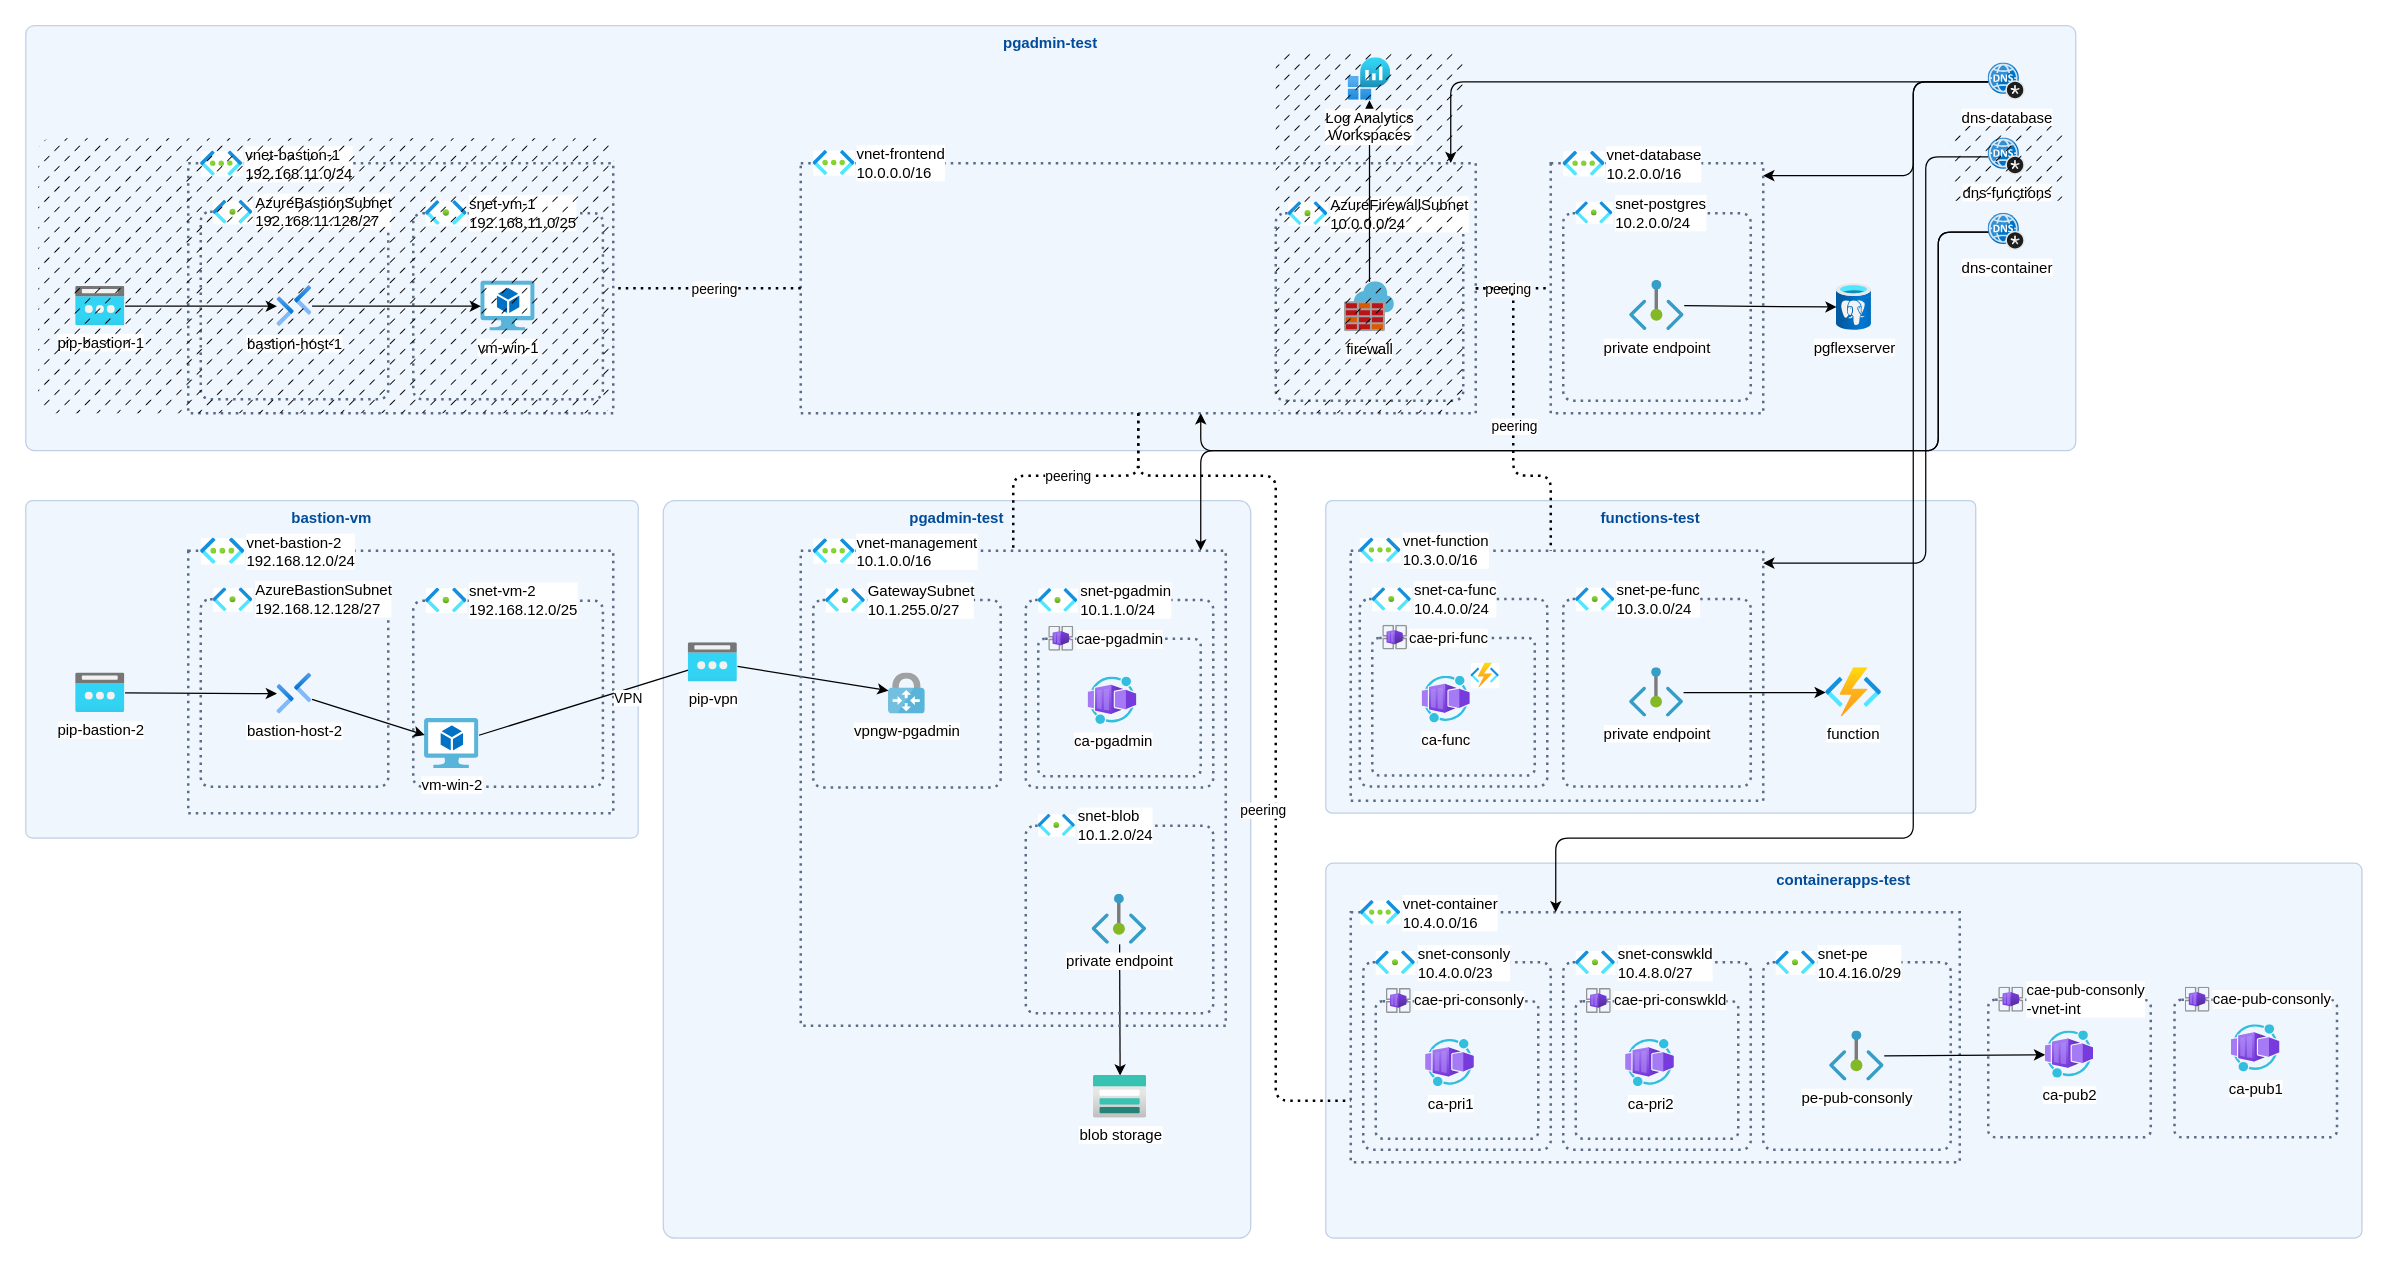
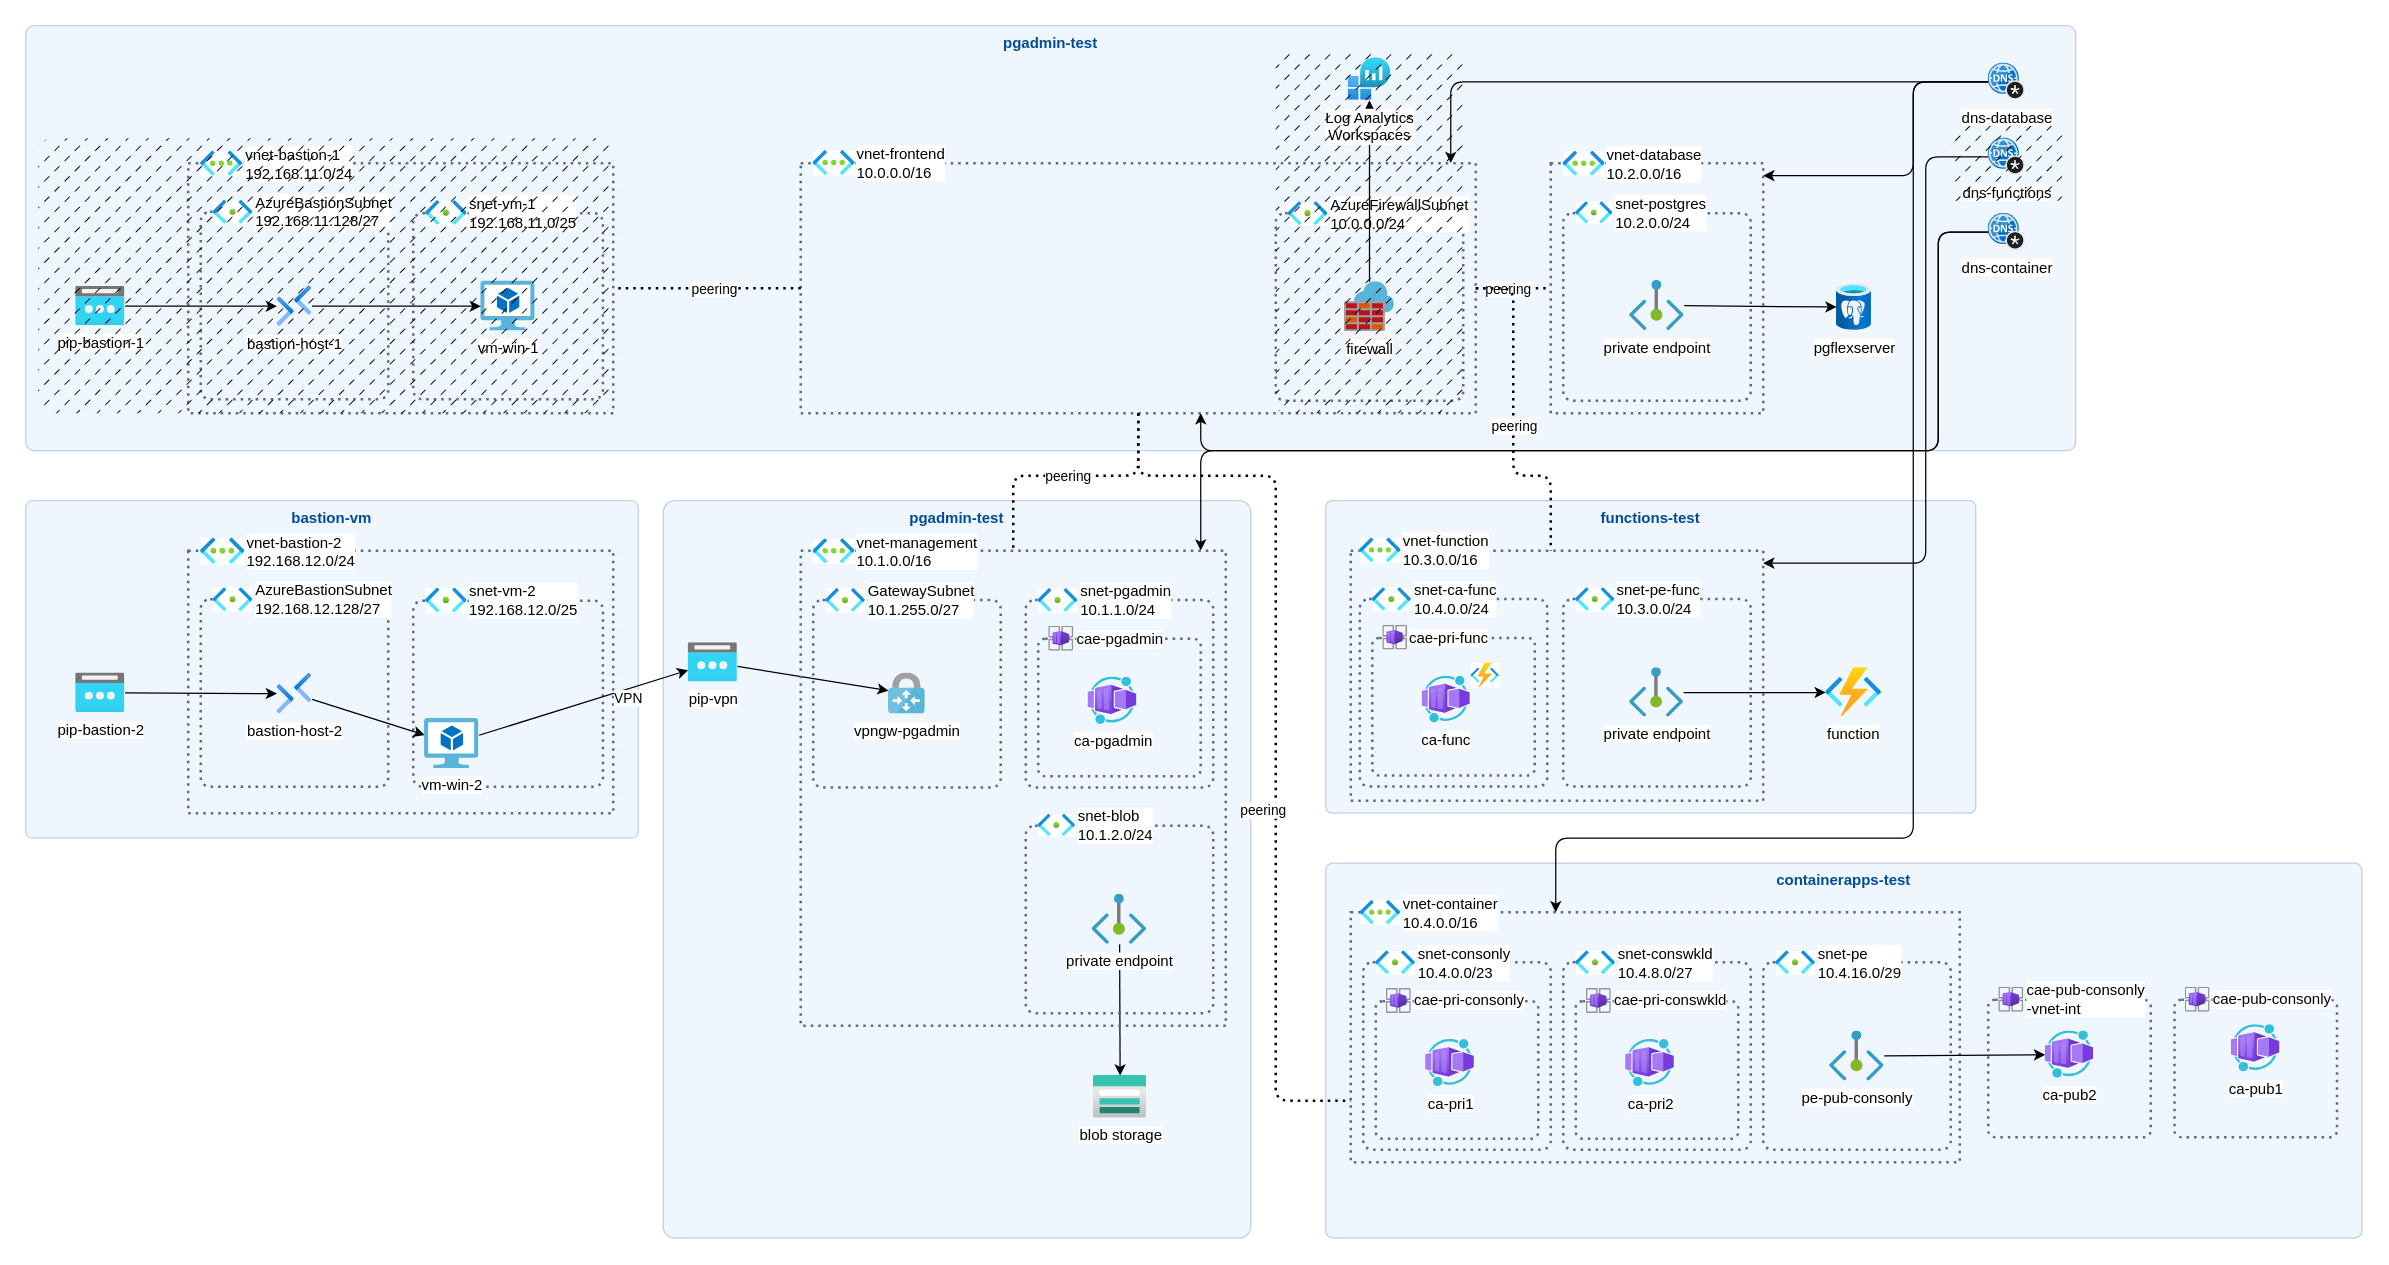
- <mxCell id="70" value="" style="edgeStyle=none;html=1;endArrow=none;endFill=1;strokeWidth=1;" parent="1" source="47" target="72" edge="1"><mxGeometry relative="1" as="geometry"><mxPoint x="490" y="543" as="sourcePoint" /><mxPoint x="640" y="542" as="targetPoint" /></mxGeometry></mxCell>
+ <mxCell id="70" value="" style="edgeStyle=none;html=1;endArrow=classic;endFill=1;strokeWidth=1;" parent="1" source="47" target="72" edge="1"><mxGeometry relative="1" as="geometry"><mxPoint x="490" y="543" as="sourcePoint" /><mxPoint x="640" y="542" as="targetPoint" /></mxGeometry></mxCell>
